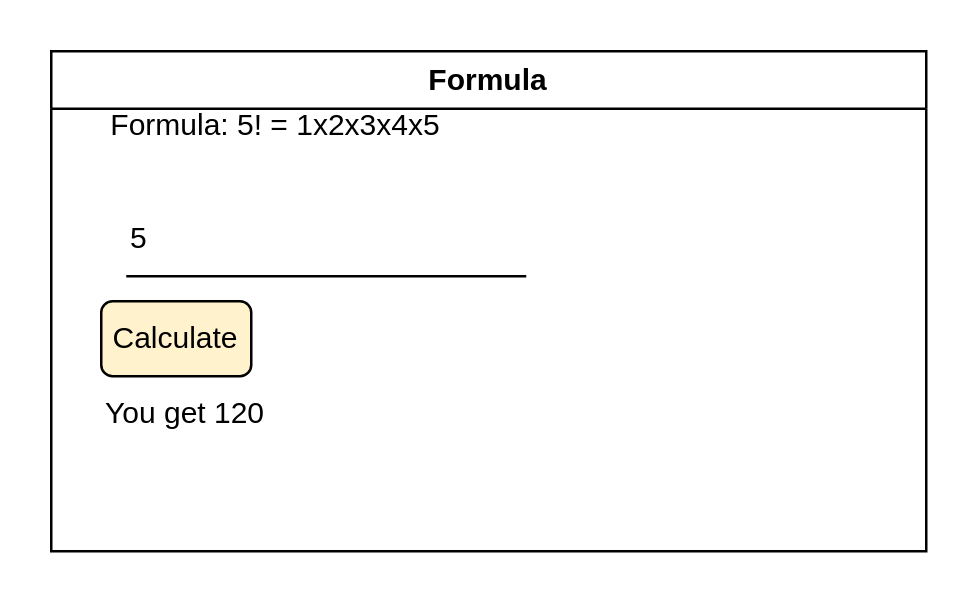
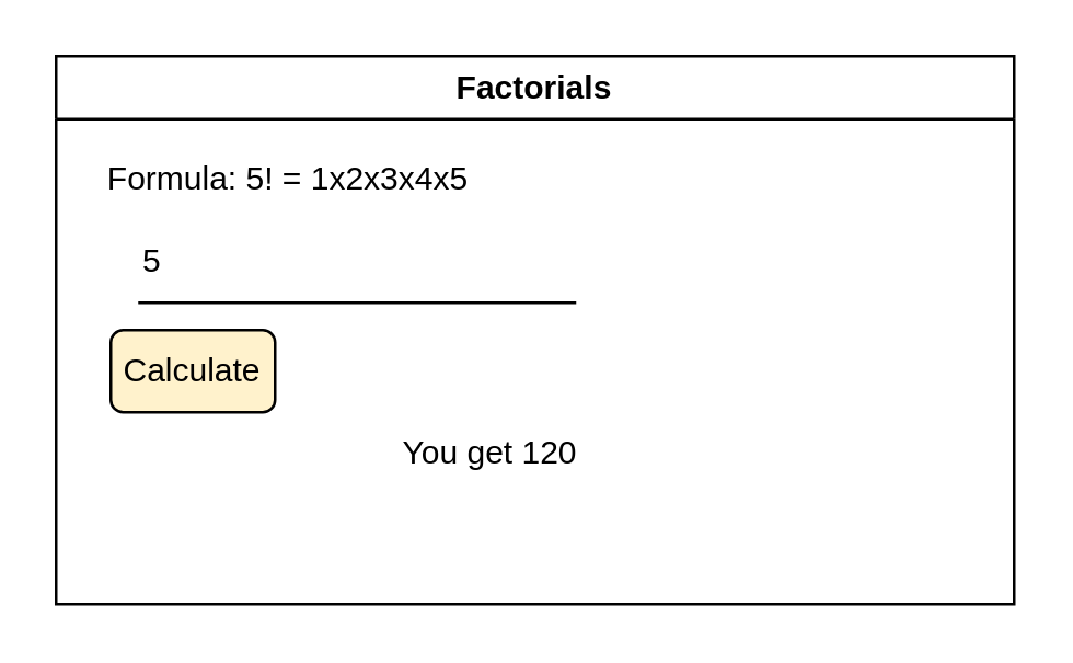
- <mxCell id="2" value="Formula" style="swimlane;whiteSpace=wrap;html=1;" vertex="1" parent="1"><mxGeometry x="20" y="20" width="350" height="200" as="geometry" /></mxCell>
+ <mxCell id="2" value="Factorials" style="swimlane;whiteSpace=wrap;html=1;" vertex="1" parent="1"><mxGeometry x="20" y="20" width="350" height="200" as="geometry" /></mxCell>
- <mxCell id="3" value="Formula: 5! = 1x2x3x4x5" style="text;html=1;strokeColor=none;fillColor=none;align=center;verticalAlign=middle;whiteSpace=wrap;rounded=0;" vertex="1" parent="2"><mxGeometry x="5" y="15" width="170" height="30" as="geometry" /></mxCell>
+ <mxCell id="3" value="Formula: 5! = 1x2x3x4x5" style="text;html=1;strokeColor=none;fillColor=none;align=center;verticalAlign=middle;whiteSpace=wrap;rounded=0;" vertex="1" parent="2"><mxGeometry y="30" width="170" height="30" as="geometry" /></mxCell>
- <mxCell id="7" value="You get 120" style="text;html=1;strokeColor=none;fillColor=none;align=left;verticalAlign=middle;whiteSpace=wrap;rounded=0;" vertex="1" parent="2"><mxGeometry x="20" y="130" width="160" height="30" as="geometry" /></mxCell>
+ <mxCell id="7" value="You get 120" style="text;html=1;strokeColor=none;fillColor=none;align=left;verticalAlign=middle;whiteSpace=wrap;rounded=0;" vertex="1" parent="2"><mxGeometry x="125" y="130" width="160" height="30" as="geometry" /></mxCell>
